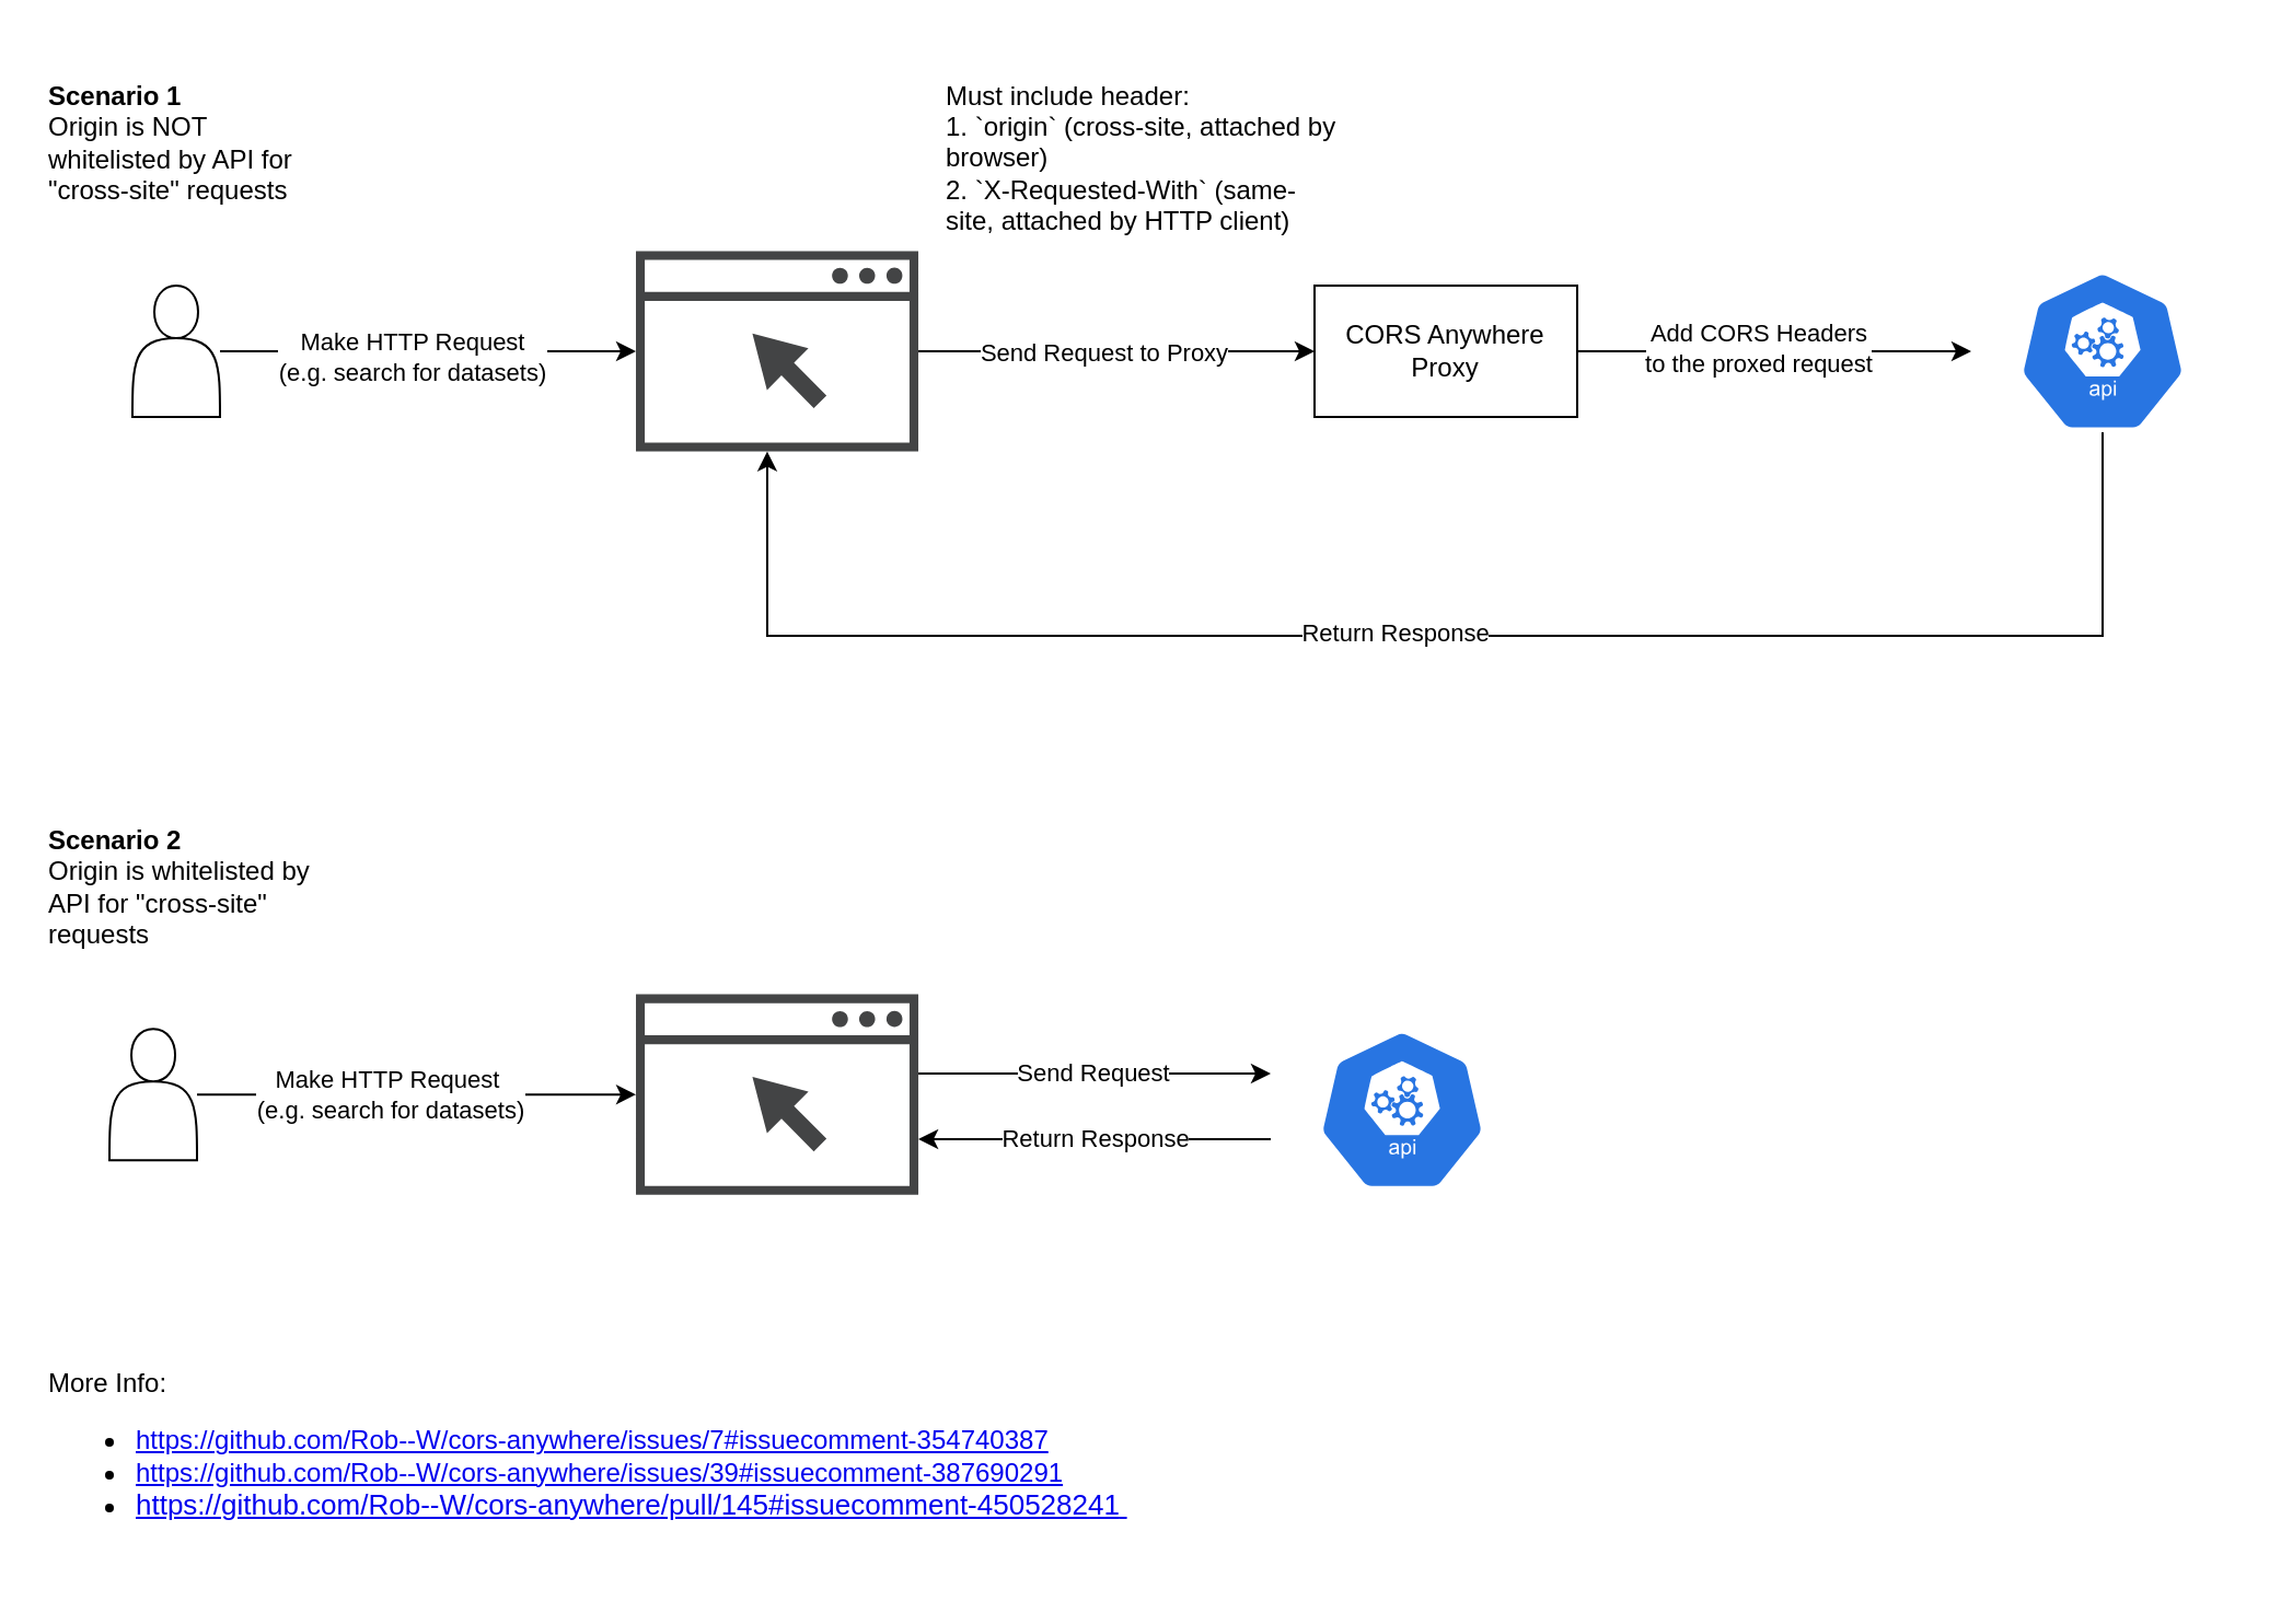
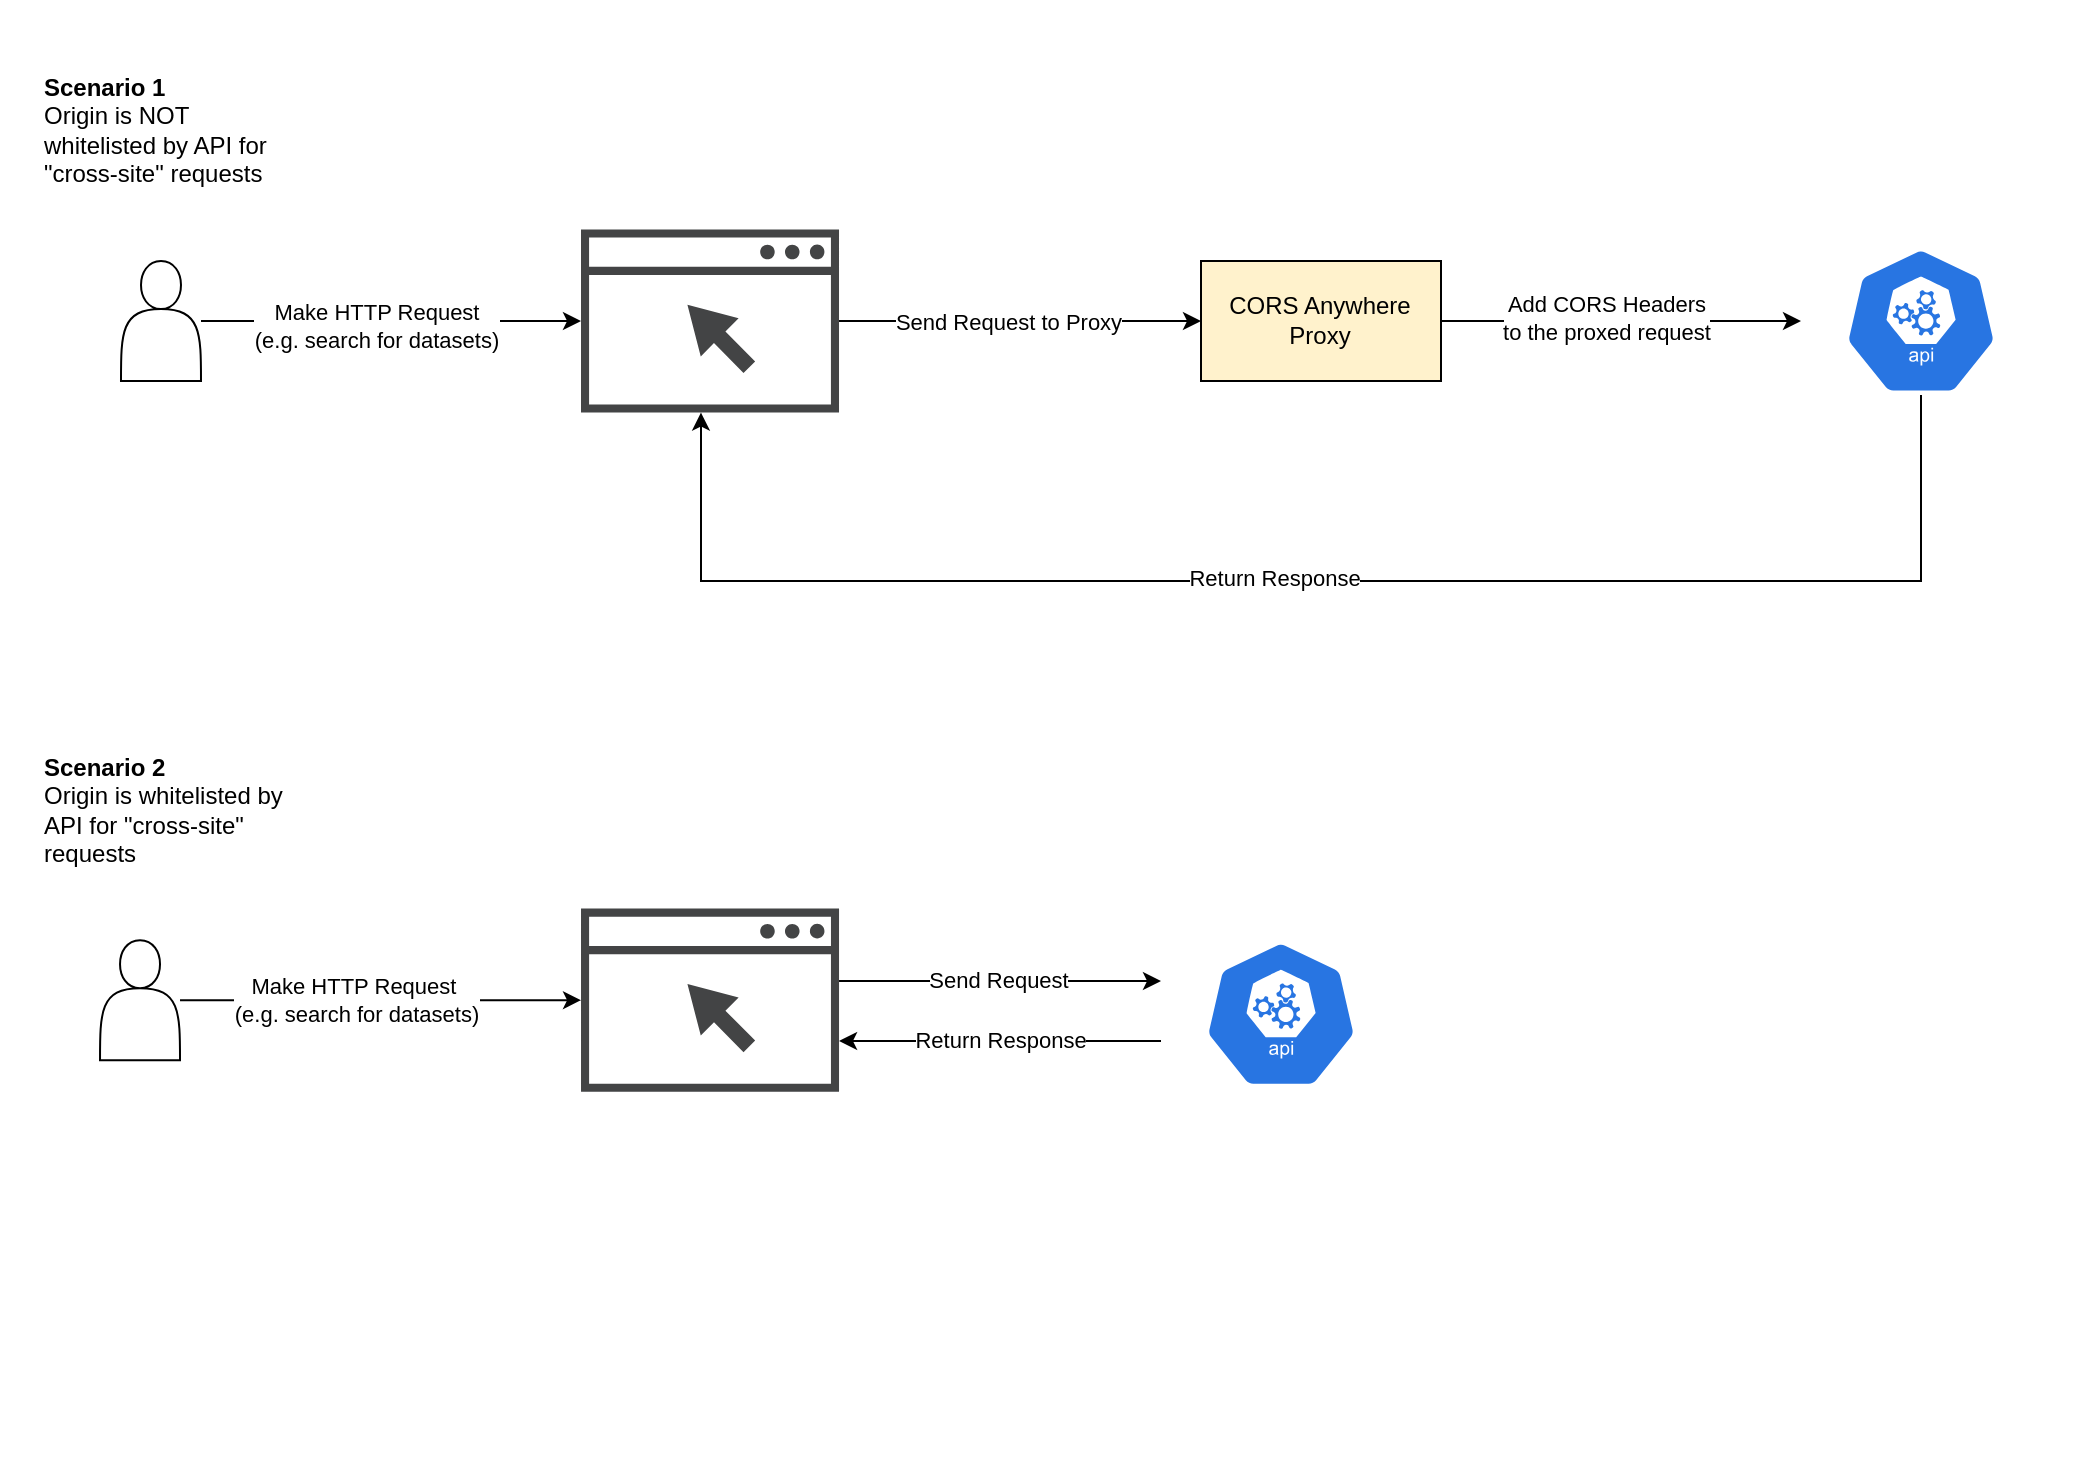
- <mxCell id="24" value="Must include header: &lt;br&gt;1. `origin` (cross-site, attached by browser)&amp;nbsp;&lt;br&gt;2. `X-Requested-With` (same-site, attached by HTTP client)" style="text;html=1;strokeColor=none;fillColor=none;align=left;verticalAlign=middle;whiteSpace=wrap;rounded=0;" vertex="1" parent="1"><mxGeometry x="430" y="30" width="180.99" height="84.2" as="geometry" /></mxCell>
- <mxCell id="7" value="CORS Anywhere&lt;br&gt;Proxy" style="rounded=0;whiteSpace=wrap;html=1;" vertex="1" parent="1"><mxGeometry x="600" y="130" width="120" height="60" as="geometry" /></mxCell>
+ <mxCell id="7" value="CORS Anywhere&lt;br&gt;Proxy" style="rounded=0;whiteSpace=wrap;html=1;fillColor=#fff2cc;" vertex="1" parent="1"><mxGeometry x="600" y="130" width="120" height="60" as="geometry" /></mxCell>
- <mxCell id="25" value="&lt;span style=&quot;background-color: rgb(255 , 255 , 255)&quot;&gt;More Info:&amp;nbsp;&lt;/span&gt;&lt;span style=&quot;font-size: 13px&quot;&gt;  &lt;br&gt;&lt;/span&gt;&lt;ul&gt;&lt;li&gt;&lt;span&gt;&lt;a href=&quot;https://github.com/Rob--W/cors-anywhere/issues/7#issuecomment-354740387&quot;&gt;https://github.com/Rob--W/cors-anywhere/issues/7#issuecomment-354740387&lt;/a&gt;&lt;br&gt;&lt;/span&gt;&lt;/li&gt;&lt;li&gt;&lt;a href=&quot;https://github.com/Rob--W/cors-anywhere/issues/39#issuecomment-387690291&quot;&gt;&lt;span&gt;https://github.com/Rob--W/cors-anywhere/issues/39#issuecomment-387690291&lt;/span&gt;&lt;br&gt;&lt;/a&gt;&lt;/li&gt;&lt;li&gt;&lt;span style=&quot;background-color: rgb(255 , 255 , 255)&quot;&gt;&lt;a href=&quot;https://github.com/Rob--W/cors-anywhere/pull/145#issuecomment-450528241&quot;&gt;&lt;span style=&quot;font-size: 13px&quot;&gt;https://github.com/Rob--W/cors-anywhere/pull/145#issuecomment-450528241&lt;/span&gt;&amp;nbsp;&lt;/a&gt;&lt;/span&gt;&lt;/li&gt;&lt;/ul&gt;" style="text;html=1;strokeColor=none;fillColor=none;align=left;verticalAlign=middle;whiteSpace=wrap;rounded=0;" vertex="1" parent="1"><mxGeometry x="20" y="610" width="530" height="110" as="geometry" /></mxCell>
